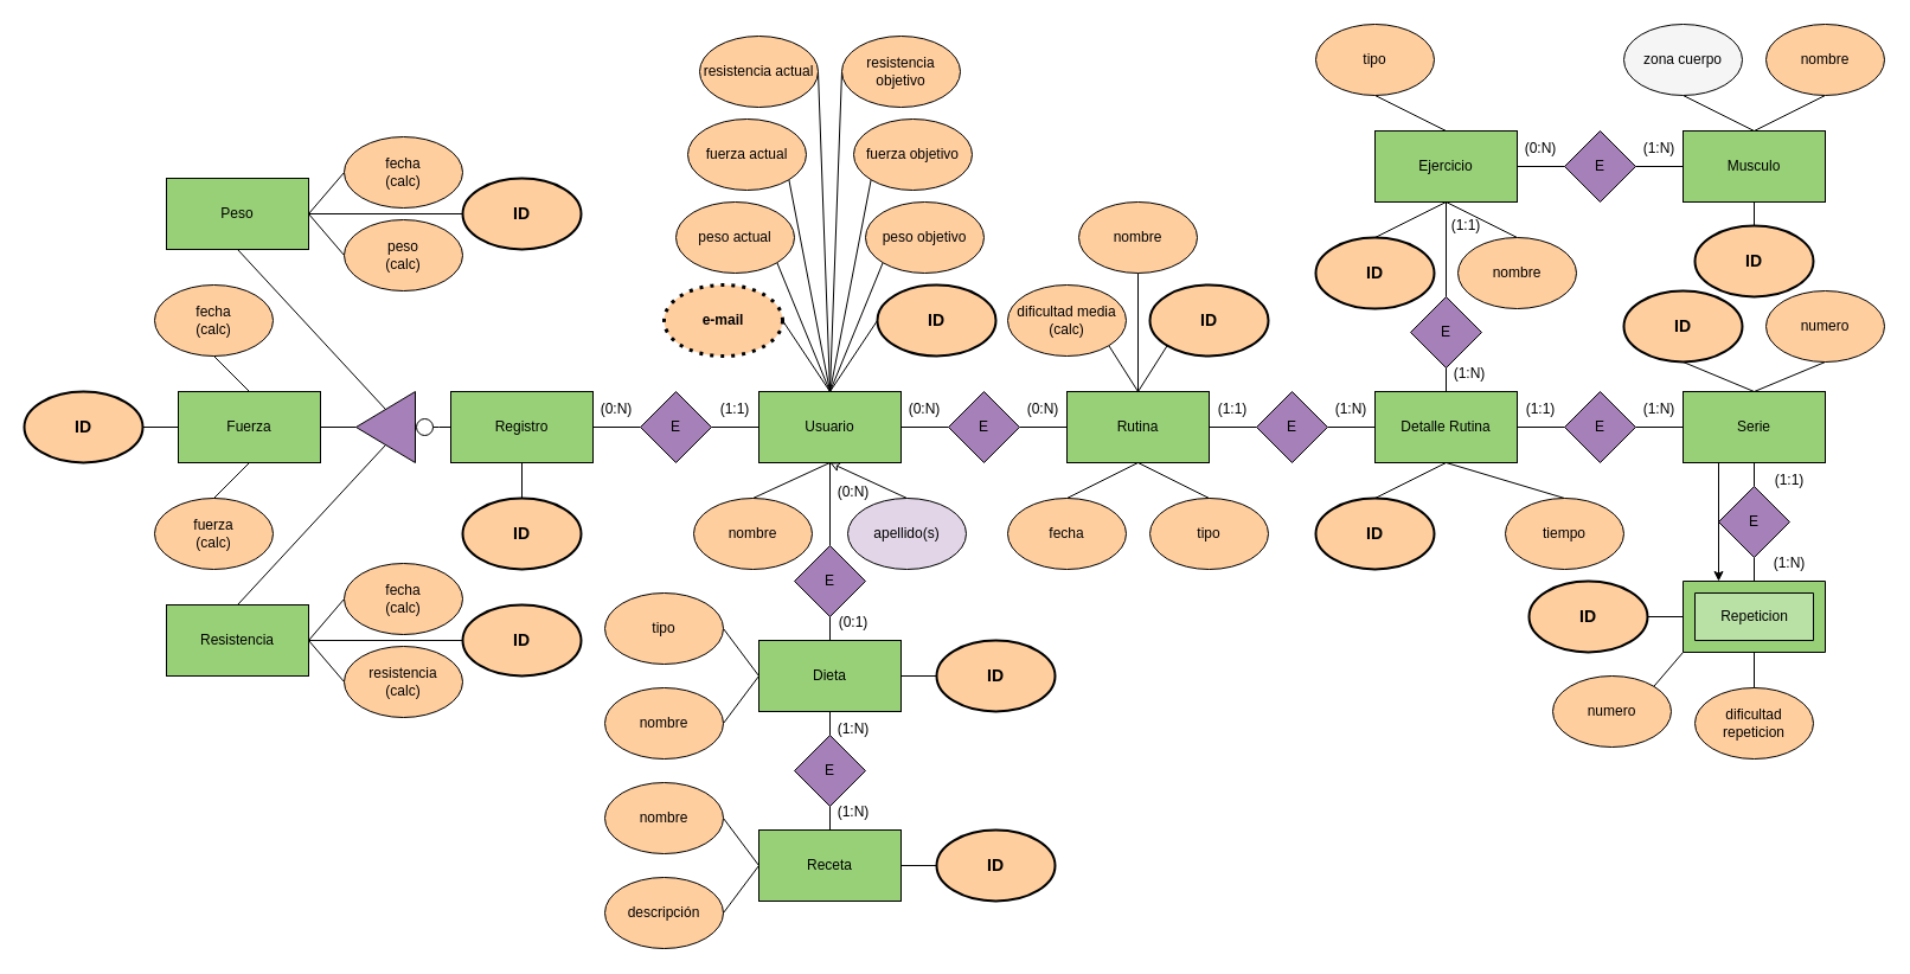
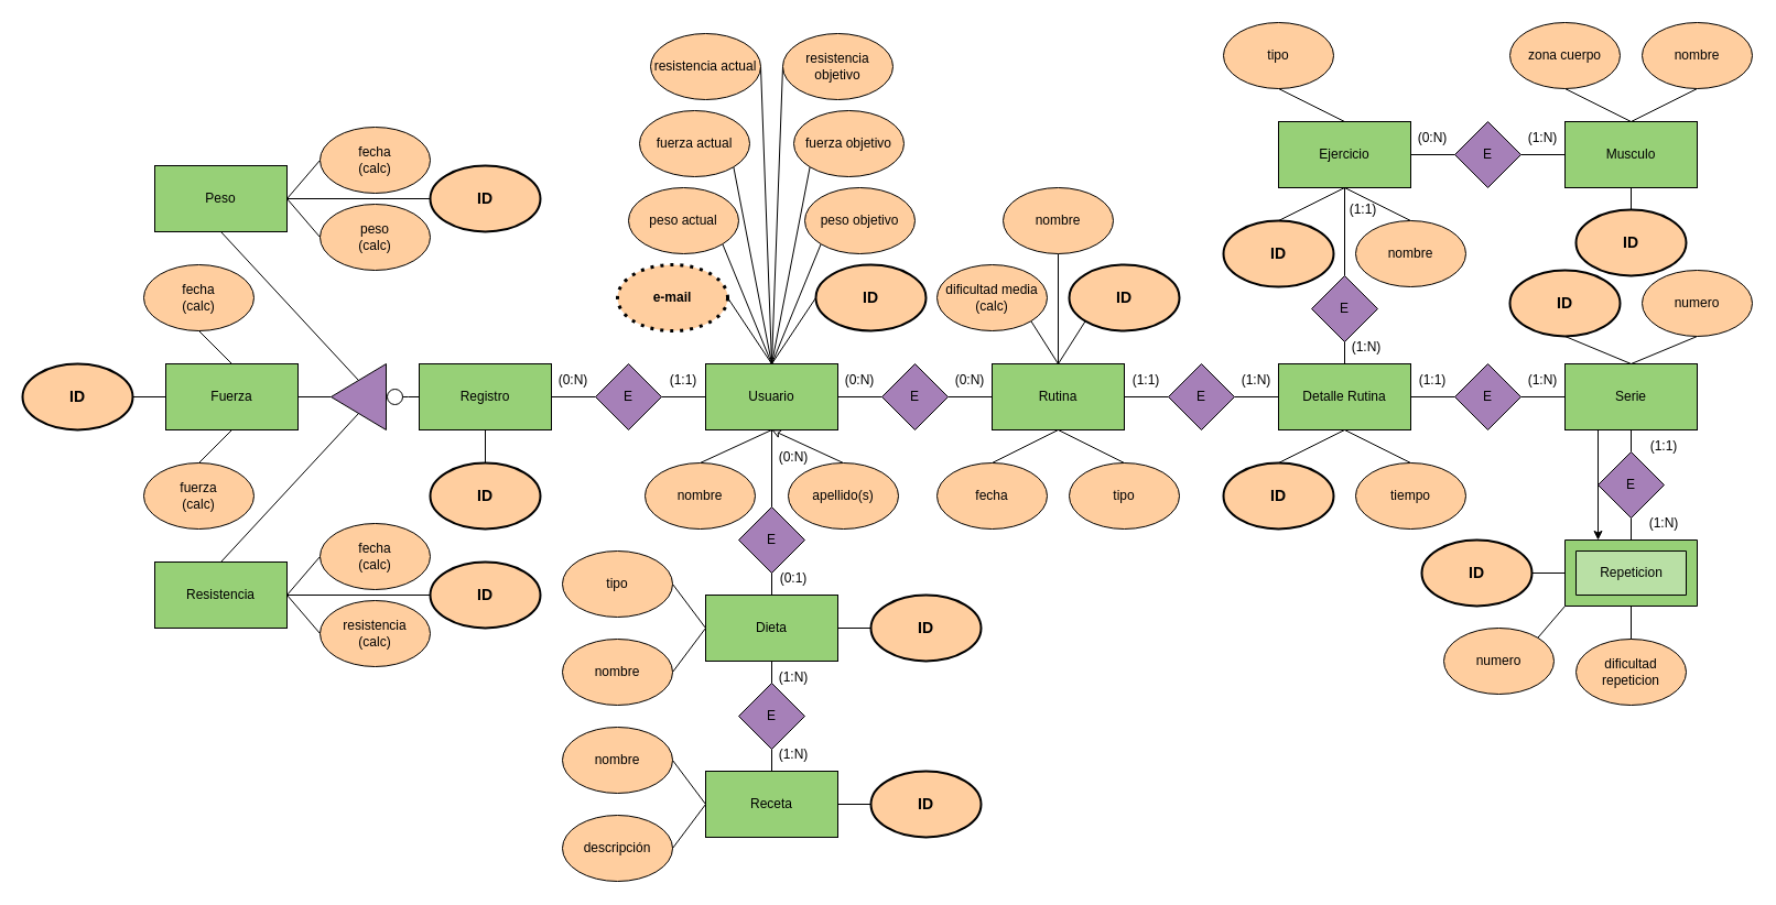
- <mxCell id="13" value="zona cuerpo" style="ellipse;whiteSpace=wrap;html=1;fillColor=#f5f5f5;" vertex="1" parent="3"><mxGeometry x="1350" width="100" height="60" as="geometry" /></mxCell>
+ <mxCell id="13" value="zona cuerpo" style="ellipse;whiteSpace=wrap;html=1;fillColor=#FFCE9F;" vertex="1" parent="3"><mxGeometry x="1350" width="100" height="60" as="geometry" /></mxCell>
- <mxCell id="16" value="apellido(s)" style="ellipse;whiteSpace=wrap;html=1;fillColor=#e1d5e7;" vertex="1" parent="3"><mxGeometry x="695" y="400" width="100" height="60" as="geometry" /></mxCell>
+ <mxCell id="16" value="apellido(s)" style="ellipse;whiteSpace=wrap;html=1;fillColor=#FFCE9F;" vertex="1" parent="3"><mxGeometry x="695" y="400" width="100" height="60" as="geometry" /></mxCell>
- <mxCell id="116" value="tiempo" style="ellipse;whiteSpace=wrap;html=1;fillColor=#FFCE9F;" vertex="1" parent="3"><mxGeometry x="1250" y="400" width="100" height="60" as="geometry" /></mxCell>
+ <mxCell id="116" value="tiempo" style="ellipse;whiteSpace=wrap;html=1;fillColor=#FFCE9F;" vertex="1" parent="3"><mxGeometry x="1210" y="400" width="100" height="60" as="geometry" /></mxCell>
